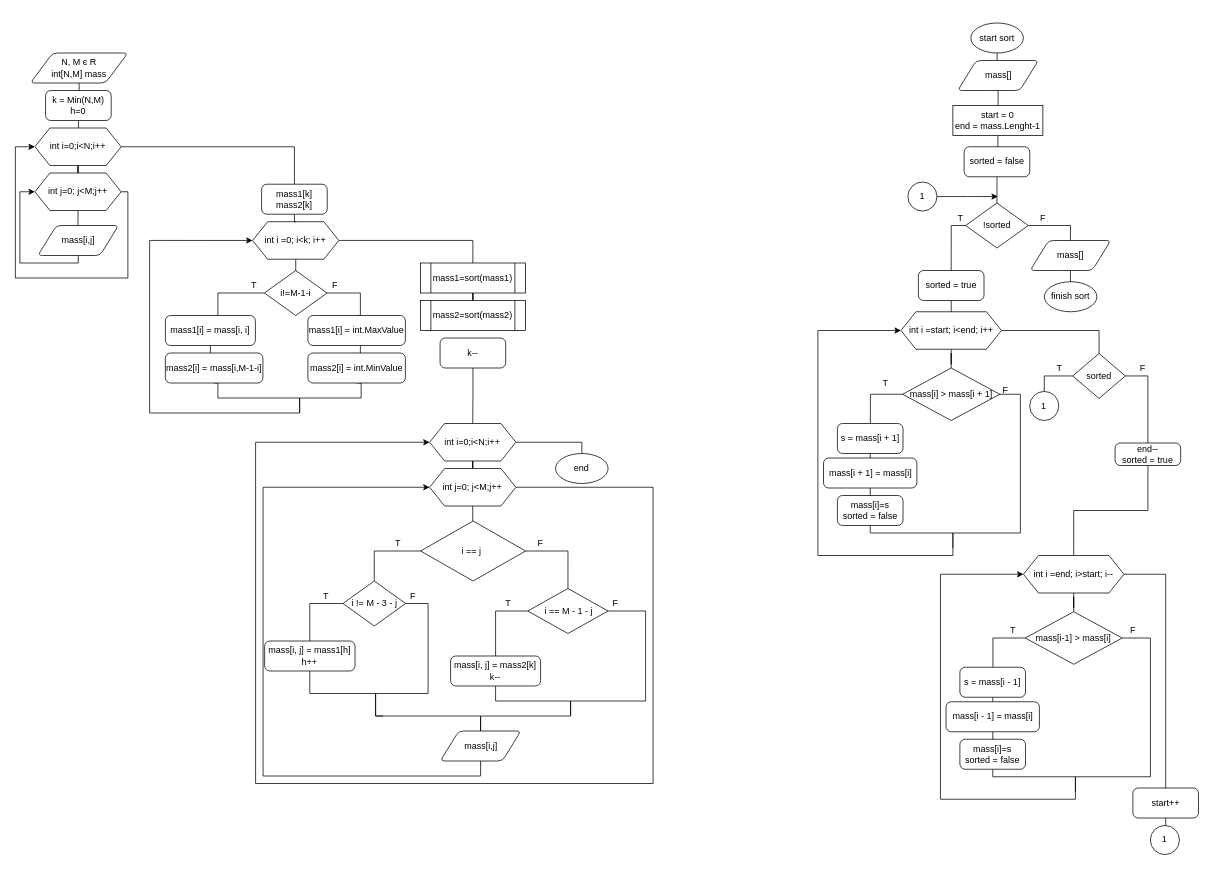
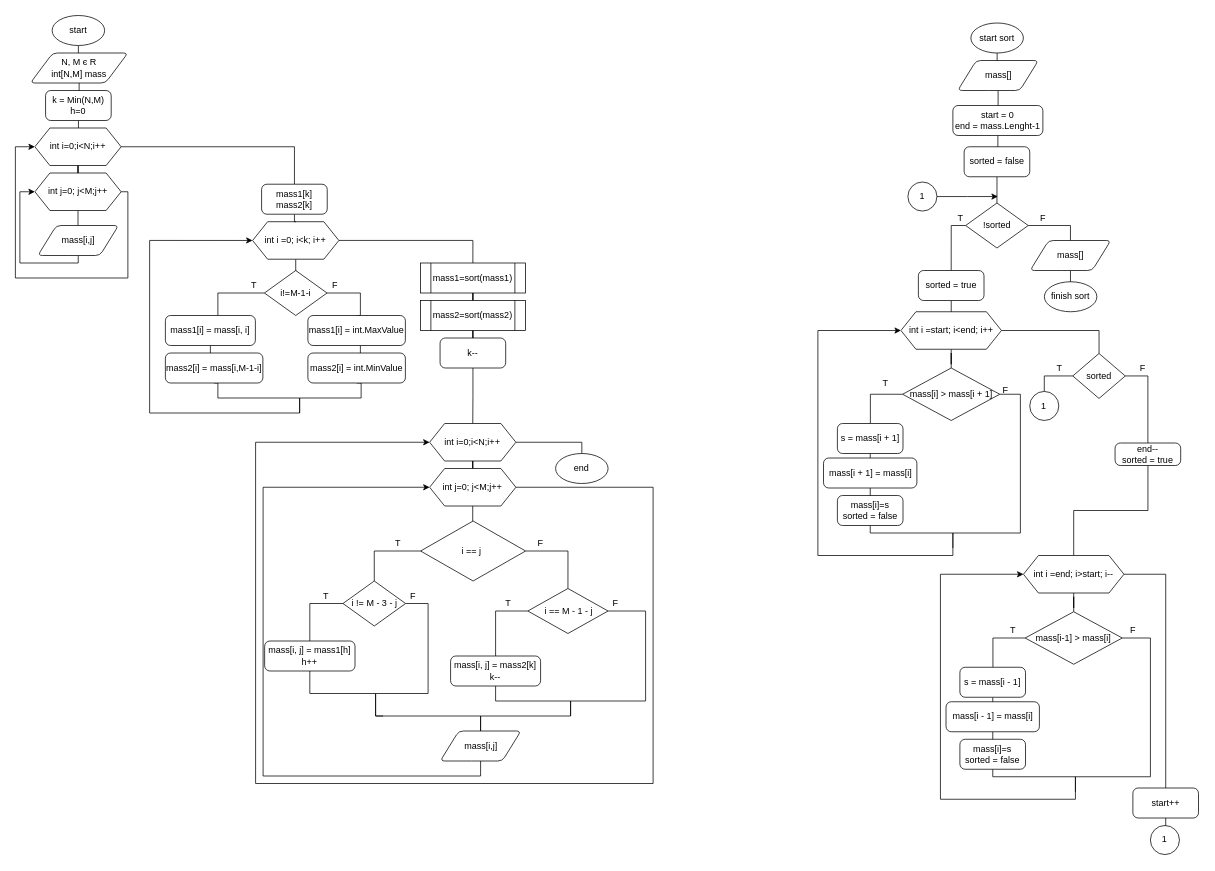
+ <mxCell id="3" value="start" style="strokeWidth=1;html=1;shape=mxgraph.flowchart.start_1;whiteSpace=wrap;" parent="1" vertex="1"><mxGeometry x="69" y="20" width="70" height="40" as="geometry" /></mxCell>
+ <mxCell id="2" style="edgeStyle=orthogonalEdgeStyle;rounded=0;orthogonalLoop=1;jettySize=auto;html=1;endArrow=none;endFill=0;" parent="1" source="3" target="5" edge="1"><mxGeometry relative="1" as="geometry" /></mxCell>
- <mxCell id="64" value="start = 0&lt;br&gt;end = mass.Lenght-1" style="whiteSpace=wrap;html=1;absoluteArcSize=1;arcSize=14;strokeWidth=1;rounded=0;" parent="1" vertex="1"><mxGeometry x="1270" y="140" width="120" height="40" as="geometry" /></mxCell>
+ <mxCell id="64" value="start = 0&lt;br&gt;end = mass.Lenght-1" style="rounded=1;whiteSpace=wrap;html=1;absoluteArcSize=1;arcSize=14;strokeWidth=1;" parent="1" vertex="1"><mxGeometry x="1270" y="140" width="120" height="40" as="geometry" /></mxCell>
+ <mxCell id="34" style="edgeStyle=orthogonalEdgeStyle;rounded=0;orthogonalLoop=1;jettySize=auto;html=1;entryX=0.5;entryY=0;entryDx=0;entryDy=0;endArrow=none;endFill=0;" parent="1" source="35" target="37" edge="1"><mxGeometry relative="1" as="geometry" /></mxCell>
